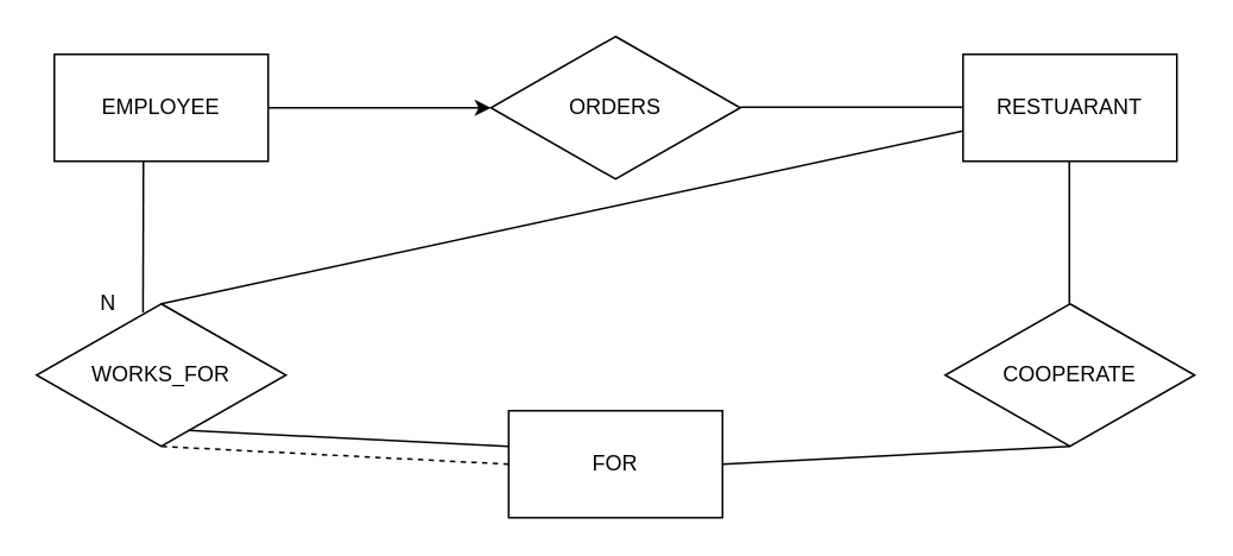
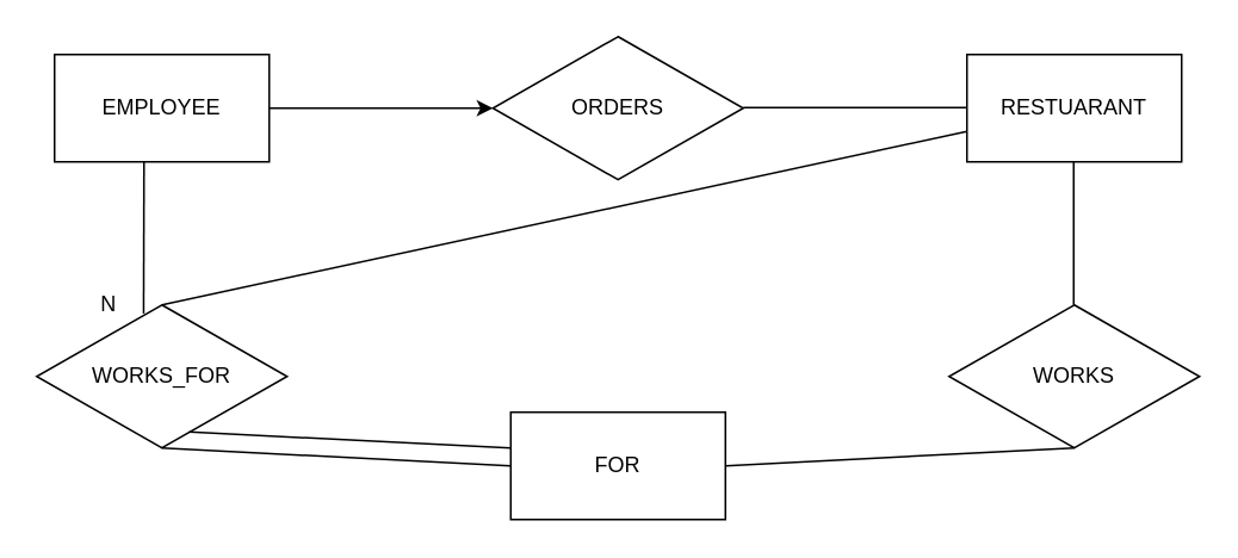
- <mxCell id="9" value="COOPERATE" style="rhombus;whiteSpace=wrap;html=1;fontColor=default;strokeColor=default;fillColor=default;" vertex="1" parent="1"><mxGeometry x="530" y="170" width="140" height="80" as="geometry" /></mxCell>
+ <mxCell id="9" value="WORKS" style="rhombus;whiteSpace=wrap;html=1;fontColor=default;strokeColor=default;fillColor=default;" vertex="1" parent="1"><mxGeometry x="530" y="170" width="140" height="80" as="geometry" /></mxCell>
- <mxCell id="11" value="" style="endArrow=none;html=1;rounded=0;labelBackgroundColor=default;fontColor=default;strokeColor=default;entryX=0.5;entryY=1;entryDx=0;entryDy=0;exitX=0;exitY=0.5;exitDx=0;exitDy=0;dashed=1;" edge="1" parent="1" source="5" target="8"><mxGeometry width="50" height="50" relative="1" as="geometry"><mxPoint x="190" y="290" as="sourcePoint" /><mxPoint x="240" y="240" as="targetPoint" /></mxGeometry></mxCell>
+ <mxCell id="11" value="" style="endArrow=none;html=1;rounded=0;labelBackgroundColor=default;fontColor=default;strokeColor=default;entryX=0.5;entryY=1;entryDx=0;entryDy=0;exitX=0;exitY=0.5;exitDx=0;exitDy=0;" edge="1" parent="1" source="5" target="8"><mxGeometry width="50" height="50" relative="1" as="geometry"><mxPoint x="190" y="290" as="sourcePoint" /><mxPoint x="240" y="240" as="targetPoint" /></mxGeometry></mxCell>
